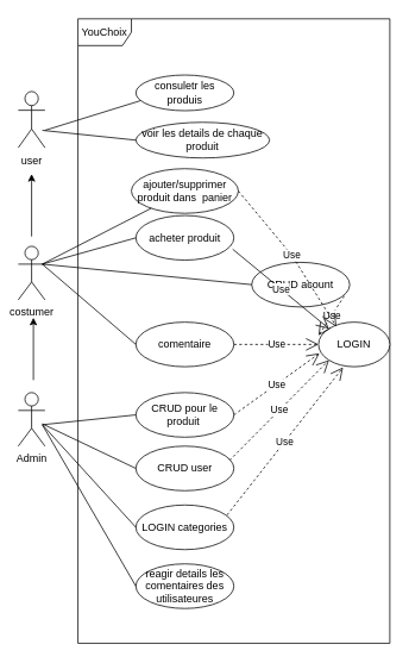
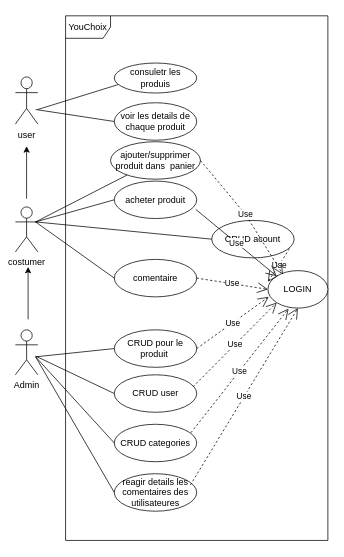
- <mxCell id="5" value="voir les details de chaque produit" style="ellipse;whiteSpace=wrap;html=1;" parent="1" vertex="1"><mxGeometry x="152" y="136" width="150" height="40" as="geometry" /></mxCell>
+ <mxCell id="5" value="voir les details de chaque produit" style="ellipse;whiteSpace=wrap;html=1;" parent="1" vertex="1"><mxGeometry x="152" y="136" width="110" height="50" as="geometry" /></mxCell>
- <mxCell id="9" value="comentaire" style="ellipse;whiteSpace=wrap;html=1;" parent="1" vertex="1"><mxGeometry x="152" y="360" width="110" height="50" as="geometry" /></mxCell>
+ <mxCell id="9" value="comentaire" style="ellipse;whiteSpace=wrap;html=1;" parent="1" vertex="1"><mxGeometry x="152" y="345" width="110" height="50" as="geometry" /></mxCell>
+ <mxCell id="27" value="Use" style="endArrow=open;endSize=12;dashed=1;html=1;exitX=0.923;exitY=0.301;exitDx=0;exitDy=0;exitPerimeter=0;entryX=0.5;entryY=1;entryDx=0;entryDy=0;" parent="1" source="12" target="15" edge="1"><mxGeometry width="160" relative="1" as="geometry"><mxPoint x="7" y="755" as="sourcePoint" /><mxPoint x="167" y="755" as="targetPoint" /></mxGeometry></mxCell>
- <mxCell id="14" value="LOGIN categories" style="ellipse;whiteSpace=wrap;html=1;" parent="1" vertex="1"><mxGeometry x="152" y="565" width="110" height="50" as="geometry" /></mxCell>
+ <mxCell id="14" value="CRUD categories" style="ellipse;whiteSpace=wrap;html=1;" parent="1" vertex="1"><mxGeometry x="152" y="565" width="110" height="50" as="geometry" /></mxCell>
